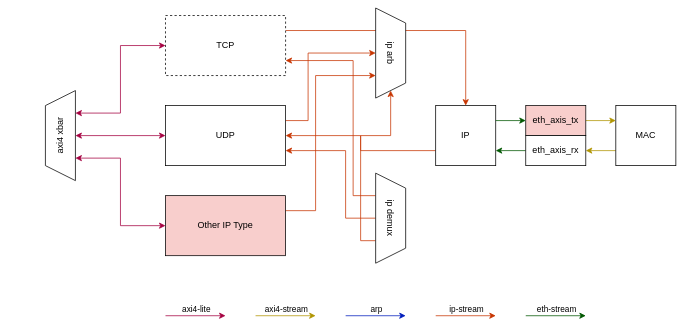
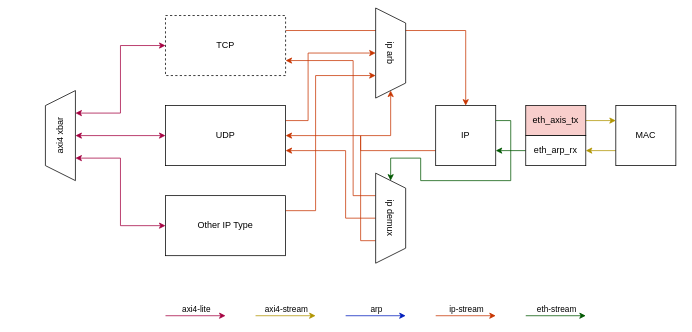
- <mxCell id="21" style="edgeStyle=orthogonalEdgeStyle;rounded=0;orthogonalLoop=1;jettySize=auto;html=1;entryX=0;entryY=0.5;entryDx=0;entryDy=0;fillColor=#008a00;strokeColor=#005700;exitX=1;exitY=0.25;exitDx=0;exitDy=0;" edge="1" parent="1" source="15" target="33"><mxGeometry relative="1" as="geometry"><mxPoint x="780" y="160" as="sourcePoint" /></mxGeometry></mxCell>
+ <mxCell id="21" style="edgeStyle=orthogonalEdgeStyle;rounded=0;orthogonalLoop=1;jettySize=auto;html=1;fillColor=#008a00;strokeColor=#005700;exitX=1;exitY=0.25;exitDx=0;exitDy=0;" edge="1" parent="1" source="15" target="20"><mxGeometry relative="1" as="geometry"><mxPoint x="780" y="160" as="sourcePoint" /></mxGeometry></mxCell>
- <mxCell id="35" value="eth_axis_rx" style="rounded=0;whiteSpace=wrap;html=1;" vertex="1" parent="1"><mxGeometry x="700" y="180" width="80" height="40" as="geometry" /></mxCell>
+ <mxCell id="35" value="eth_arp_rx" style="rounded=0;whiteSpace=wrap;html=1;" vertex="1" parent="1"><mxGeometry x="700" y="180" width="80" height="40" as="geometry" /></mxCell>
- <mxCell id="11" value="Other IP Type" style="rounded=0;whiteSpace=wrap;html=1;fillColor=#f8cecc;" vertex="1" parent="1"><mxGeometry x="220" y="260" width="160" height="80" as="geometry" /></mxCell>
+ <mxCell id="11" value="Other IP Type" style="rounded=0;whiteSpace=wrap;html=1;" vertex="1" parent="1"><mxGeometry x="220" y="260" width="160" height="80" as="geometry" /></mxCell>
